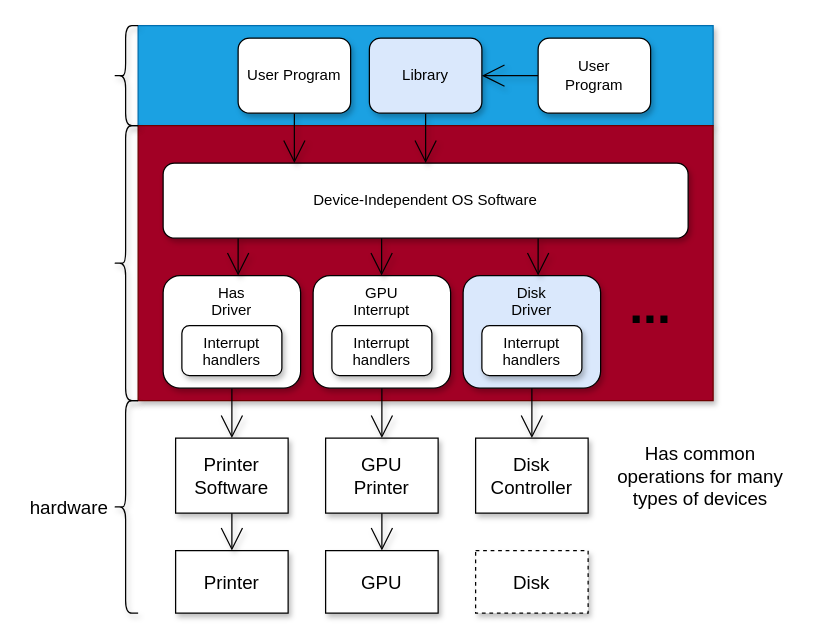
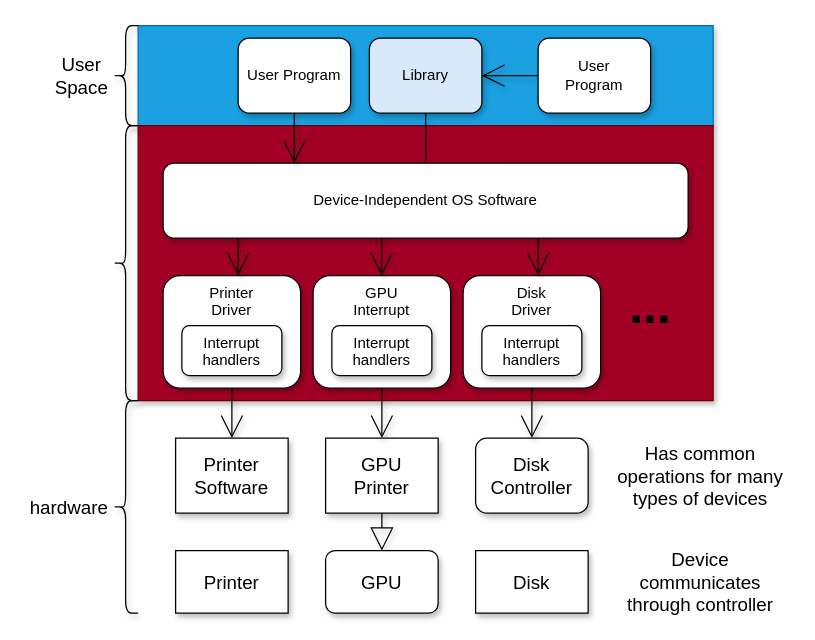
+ <mxCell id="22" value="User Space" style="text;html=1;strokeColor=none;fillColor=none;align=center;verticalAlign=middle;whiteSpace=wrap;rounded=0;fontSize=15;shadow=1;" vertex="1" parent="1"><mxGeometry x="40" y="50" width="50" height="20" as="geometry" /></mxCell>
- <mxCell id="16" style="edgeStyle=none;html=1;exitX=0.5;exitY=1;exitDx=0;exitDy=0;entryX=0.5;entryY=0;entryDx=0;entryDy=0;fontSize=40;endArrow=open;endFill=0;endSize=16;shadow=1;" edge="1" parent="1" source="17" target="5"><mxGeometry relative="1" as="geometry" /></mxCell>
+ <mxCell id="16" style="edgeStyle=none;html=1;exitX=0.5;exitY=1;exitDx=0;exitDy=0;entryX=0.5;entryY=0;entryDx=0;entryDy=0;fontSize=40;endArrow=none;endFill=0;endSize=16;shadow=1;" edge="1" parent="1" source="17" target="5"><mxGeometry relative="1" as="geometry" /></mxCell>
- <mxCell id="7" value="Has &lt;br&gt;Driver" style="rounded=1;whiteSpace=wrap;html=1;shadow=1;verticalAlign=top;" vertex="1" parent="1"><mxGeometry x="130" y="220" width="110" height="90" as="geometry" /></mxCell>
+ <mxCell id="7" value="Printer &lt;br&gt;Driver" style="rounded=1;whiteSpace=wrap;html=1;shadow=1;verticalAlign=top;" vertex="1" parent="1"><mxGeometry x="130" y="220" width="110" height="90" as="geometry" /></mxCell>
- <mxCell id="9" value="Disk &lt;br&gt;Driver" style="rounded=1;whiteSpace=wrap;html=1;shadow=1;verticalAlign=top;fillColor=#dae8fc;" vertex="1" parent="1"><mxGeometry x="370" y="220" width="110" height="90" as="geometry" /></mxCell>
+ <mxCell id="9" value="Disk &lt;br&gt;Driver" style="rounded=1;whiteSpace=wrap;html=1;shadow=1;verticalAlign=top;" vertex="1" parent="1"><mxGeometry x="370" y="220" width="110" height="90" as="geometry" /></mxCell>
- <mxCell id="27" value="Disk&lt;br&gt;Controller" style="rounded=0;whiteSpace=wrap;html=1;shadow=1;fontSize=15;verticalAlign=middle;" vertex="1" parent="1"><mxGeometry x="380" y="350" width="90" height="60" as="geometry" /></mxCell>
+ <mxCell id="27" value="Disk&lt;br&gt;Controller" style="whiteSpace=wrap;html=1;shadow=1;fontSize=15;verticalAlign=middle;rounded=1;" vertex="1" parent="1"><mxGeometry x="380" y="350" width="90" height="60" as="geometry" /></mxCell>
- <mxCell id="23" style="edgeStyle=none;html=1;exitX=0.5;exitY=1;exitDx=0;exitDy=0;entryX=0.5;entryY=0;entryDx=0;entryDy=0;shadow=1;fontSize=15;endArrow=open;endFill=0;endSize=16;" edge="1" parent="1" source="24" target="2"><mxGeometry relative="1" as="geometry" /></mxCell>
- <mxCell id="25" style="edgeStyle=none;html=1;exitX=0.5;exitY=1;exitDx=0;exitDy=0;entryX=0.5;entryY=0;entryDx=0;entryDy=0;shadow=1;fontSize=15;endArrow=open;endFill=0;endSize=16;" edge="1" parent="1" source="26" target="30"><mxGeometry relative="1" as="geometry" /></mxCell>
+ <mxCell id="25" style="edgeStyle=none;html=1;exitX=0.5;exitY=1;exitDx=0;exitDy=0;entryX=0.5;entryY=0;entryDx=0;entryDy=0;shadow=1;fontSize=15;endArrow=block;endFill=0;endSize=16;" edge="1" parent="1" source="26" target="30"><mxGeometry relative="1" as="geometry" /></mxCell>
- <mxCell id="30" value="GPU" style="rounded=0;whiteSpace=wrap;html=1;shadow=1;fontSize=15;verticalAlign=middle;" vertex="1" parent="1"><mxGeometry x="260" y="440" width="90" height="50" as="geometry" /></mxCell>
+ <mxCell id="30" value="GPU" style="whiteSpace=wrap;html=1;shadow=1;fontSize=15;verticalAlign=middle;rounded=1;" vertex="1" parent="1"><mxGeometry x="260" y="440" width="90" height="50" as="geometry" /></mxCell>
- <mxCell id="31" value="Disk" style="rounded=0;whiteSpace=wrap;html=1;shadow=1;fontSize=15;verticalAlign=middle;dashed=1;" vertex="1" parent="1"><mxGeometry x="380" y="440" width="90" height="50" as="geometry" /></mxCell>
+ <mxCell id="31" value="Disk" style="rounded=0;whiteSpace=wrap;html=1;shadow=1;fontSize=15;verticalAlign=middle;" vertex="1" parent="1"><mxGeometry x="380" y="440" width="90" height="50" as="geometry" /></mxCell>
+ <mxCell id="35" value="Device communicates through controller" style="text;html=1;strokeColor=none;fillColor=none;align=center;verticalAlign=middle;whiteSpace=wrap;rounded=0;fontSize=15;shadow=1;" vertex="1" parent="1"><mxGeometry x="490" y="445" width="140" height="40" as="geometry" /></mxCell>
